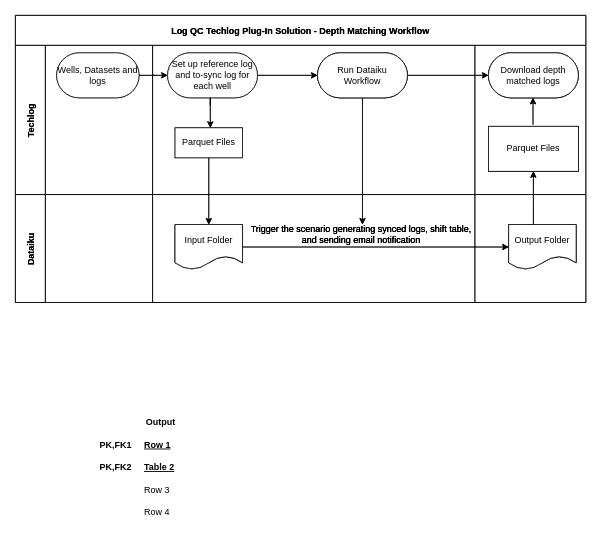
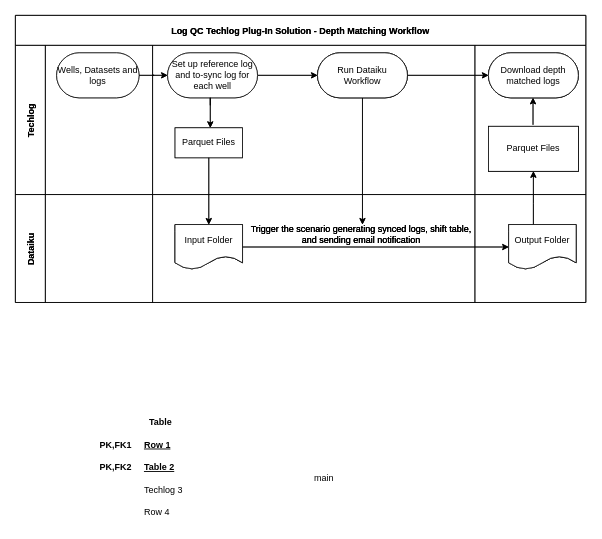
- <mxCell id="62" value="Output" style="shape=table;startSize=30;container=1;collapsible=1;childLayout=tableLayout;fixedRows=1;rowLines=0;fontStyle=1;align=center;resizeLast=1;opacity=0;" vertex="1" parent="1"><mxGeometry x="124" y="547" width="180" height="150" as="geometry" /></mxCell>
+ <mxCell id="62" value="Table" style="shape=table;startSize=30;container=1;collapsible=1;childLayout=tableLayout;fixedRows=1;rowLines=0;fontStyle=1;align=center;resizeLast=1;opacity=0;" vertex="1" parent="1"><mxGeometry x="124" y="547" width="180" height="150" as="geometry" /></mxCell>
+ <mxCell id="76" value="main" style="html=1;shape=mxgraph.er.anchor;whiteSpace=wrap;opacity=0;" vertex="1" parent="75"><mxGeometry width="50" height="100" as="geometry" /></mxCell>
- <mxCell id="71" value="Row 3" style="shape=partialRectangle;connectable=0;fillColor=none;top=0;left=0;bottom=0;right=0;align=left;spacingLeft=6;overflow=hidden;opacity=0;" vertex="1" parent="69"><mxGeometry x="60" width="120" height="30" as="geometry"><mxRectangle width="120" height="30" as="alternateBounds" /></mxGeometry></mxCell>
+ <mxCell id="71" value="Techlog 3" style="shape=partialRectangle;connectable=0;fillColor=none;top=0;left=0;bottom=0;right=0;align=left;spacingLeft=6;overflow=hidden;opacity=0;" vertex="1" parent="69"><mxGeometry x="60" width="120" height="30" as="geometry"><mxRectangle width="120" height="30" as="alternateBounds" /></mxGeometry></mxCell>
